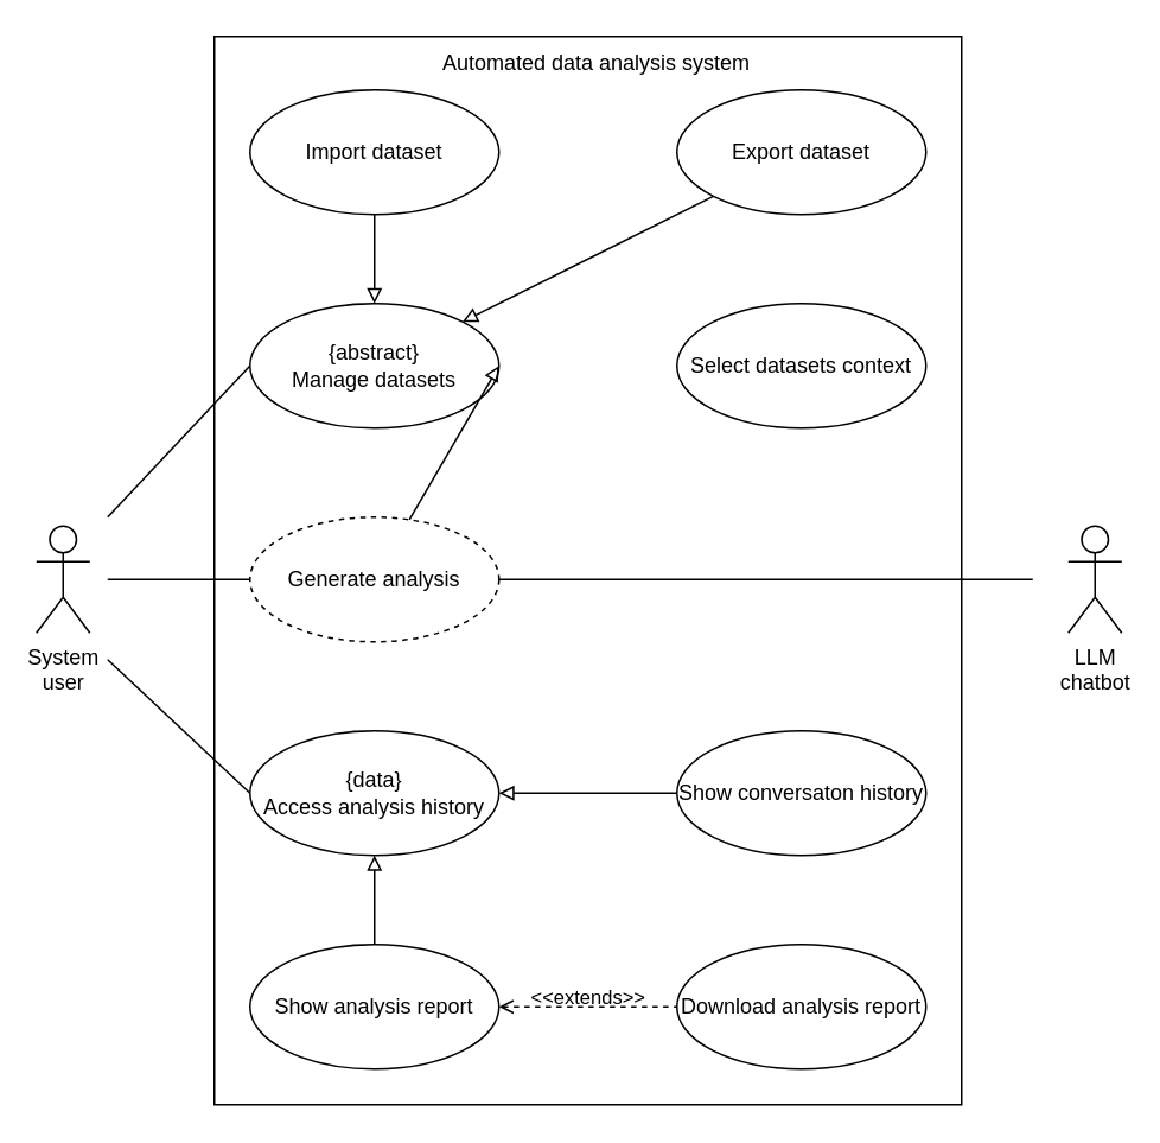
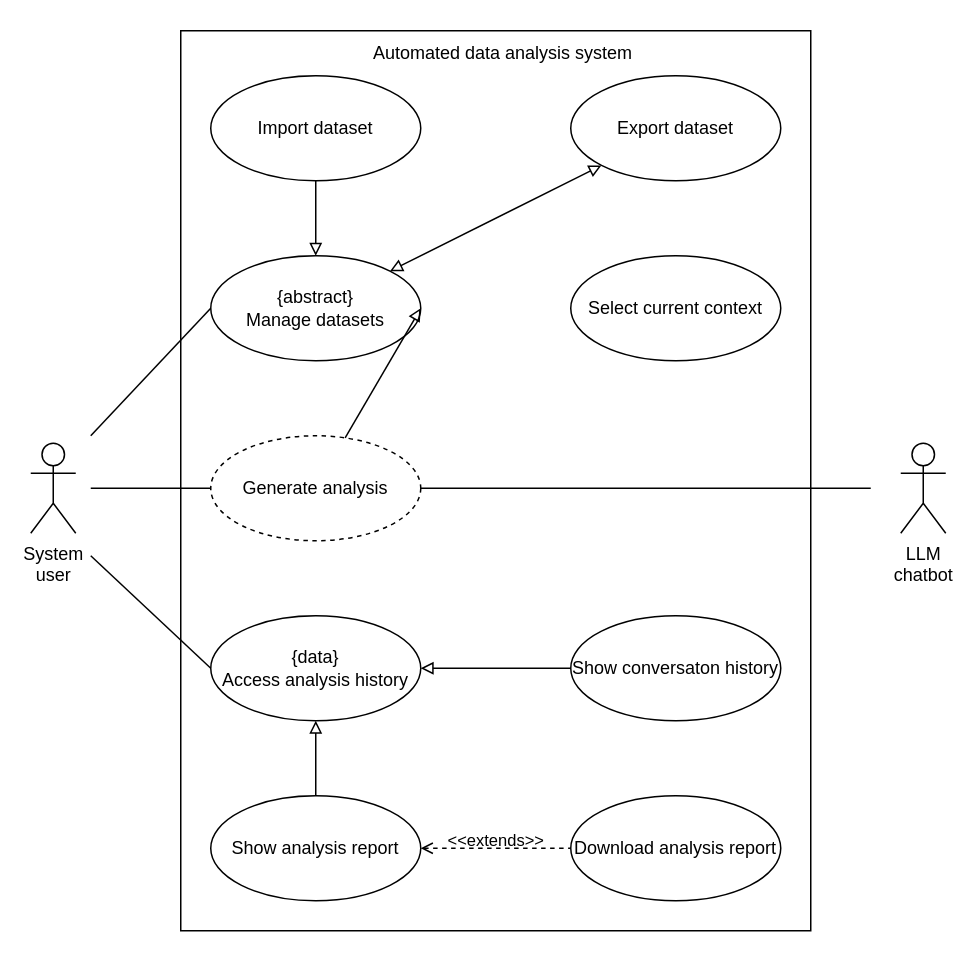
- <mxCell id="20" value="" style="endArrow=none;html=1;exitX=1;exitY=0;exitDx=0;exitDy=0;entryX=0;entryY=1;entryDx=0;entryDy=0;endFill=0;startArrow=block;startFill=0;" edge="1" parent="1" source="9" target="5"><mxGeometry width="50" height="50" relative="1" as="geometry"><mxPoint x="280" y="170" as="sourcePoint" /><mxPoint x="330" y="120" as="targetPoint" /></mxGeometry></mxCell>
+ <mxCell id="20" value="" style="endArrow=block;html=1;exitX=1;exitY=0;exitDx=0;exitDy=0;entryX=0;entryY=1;entryDx=0;entryDy=0;endFill=0;startArrow=block;startFill=0;" edge="1" parent="1" source="9" target="5"><mxGeometry width="50" height="50" relative="1" as="geometry"><mxPoint x="280" y="170" as="sourcePoint" /><mxPoint x="330" y="120" as="targetPoint" /></mxGeometry></mxCell>
- <mxCell id="7" value="Select datasets context" style="ellipse;whiteSpace=wrap;html=1;" vertex="1" parent="1"><mxGeometry x="380" y="170" width="140" height="70" as="geometry" /></mxCell>
+ <mxCell id="7" value="Select current context" style="ellipse;whiteSpace=wrap;html=1;" vertex="1" parent="1"><mxGeometry x="380" y="170" width="140" height="70" as="geometry" /></mxCell>
